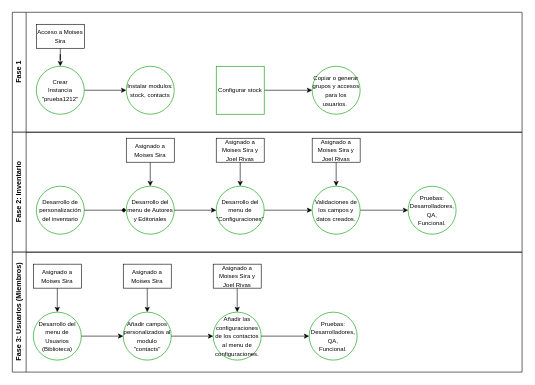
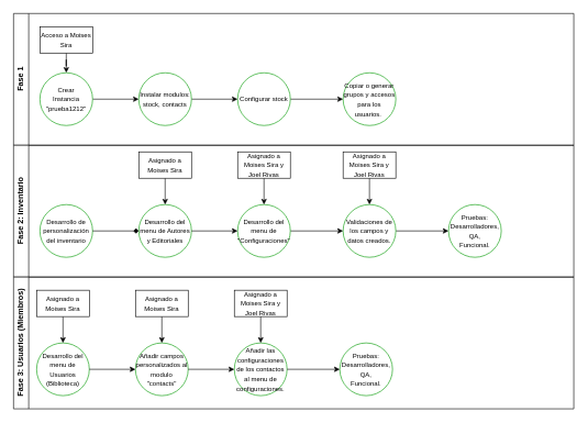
+ <mxCell id="6" value="" style="edgeStyle=orthogonalEdgeStyle;rounded=0;orthogonalLoop=1;jettySize=auto;html=1;fontSize=10;" parent="2" source="7" target="9" edge="1"><mxGeometry relative="1" as="geometry" /></mxCell>
- <mxCell id="9" value="&lt;font style=&quot;font-size: 10px;&quot;&gt;Configurar stock&lt;/font&gt;" style="whiteSpace=wrap;html=1;aspect=fixed;strokeColor=#009900;rounded=0;" parent="2" vertex="1"><mxGeometry x="340" y="90" width="80" height="80" as="geometry" /></mxCell>
+ <mxCell id="9" value="&lt;font style=&quot;font-size: 10px;&quot;&gt;Configurar stock&lt;/font&gt;" style="ellipse;whiteSpace=wrap;html=1;aspect=fixed;strokeColor=#009900;" parent="2" vertex="1"><mxGeometry x="340" y="90" width="80" height="80" as="geometry" /></mxCell>
